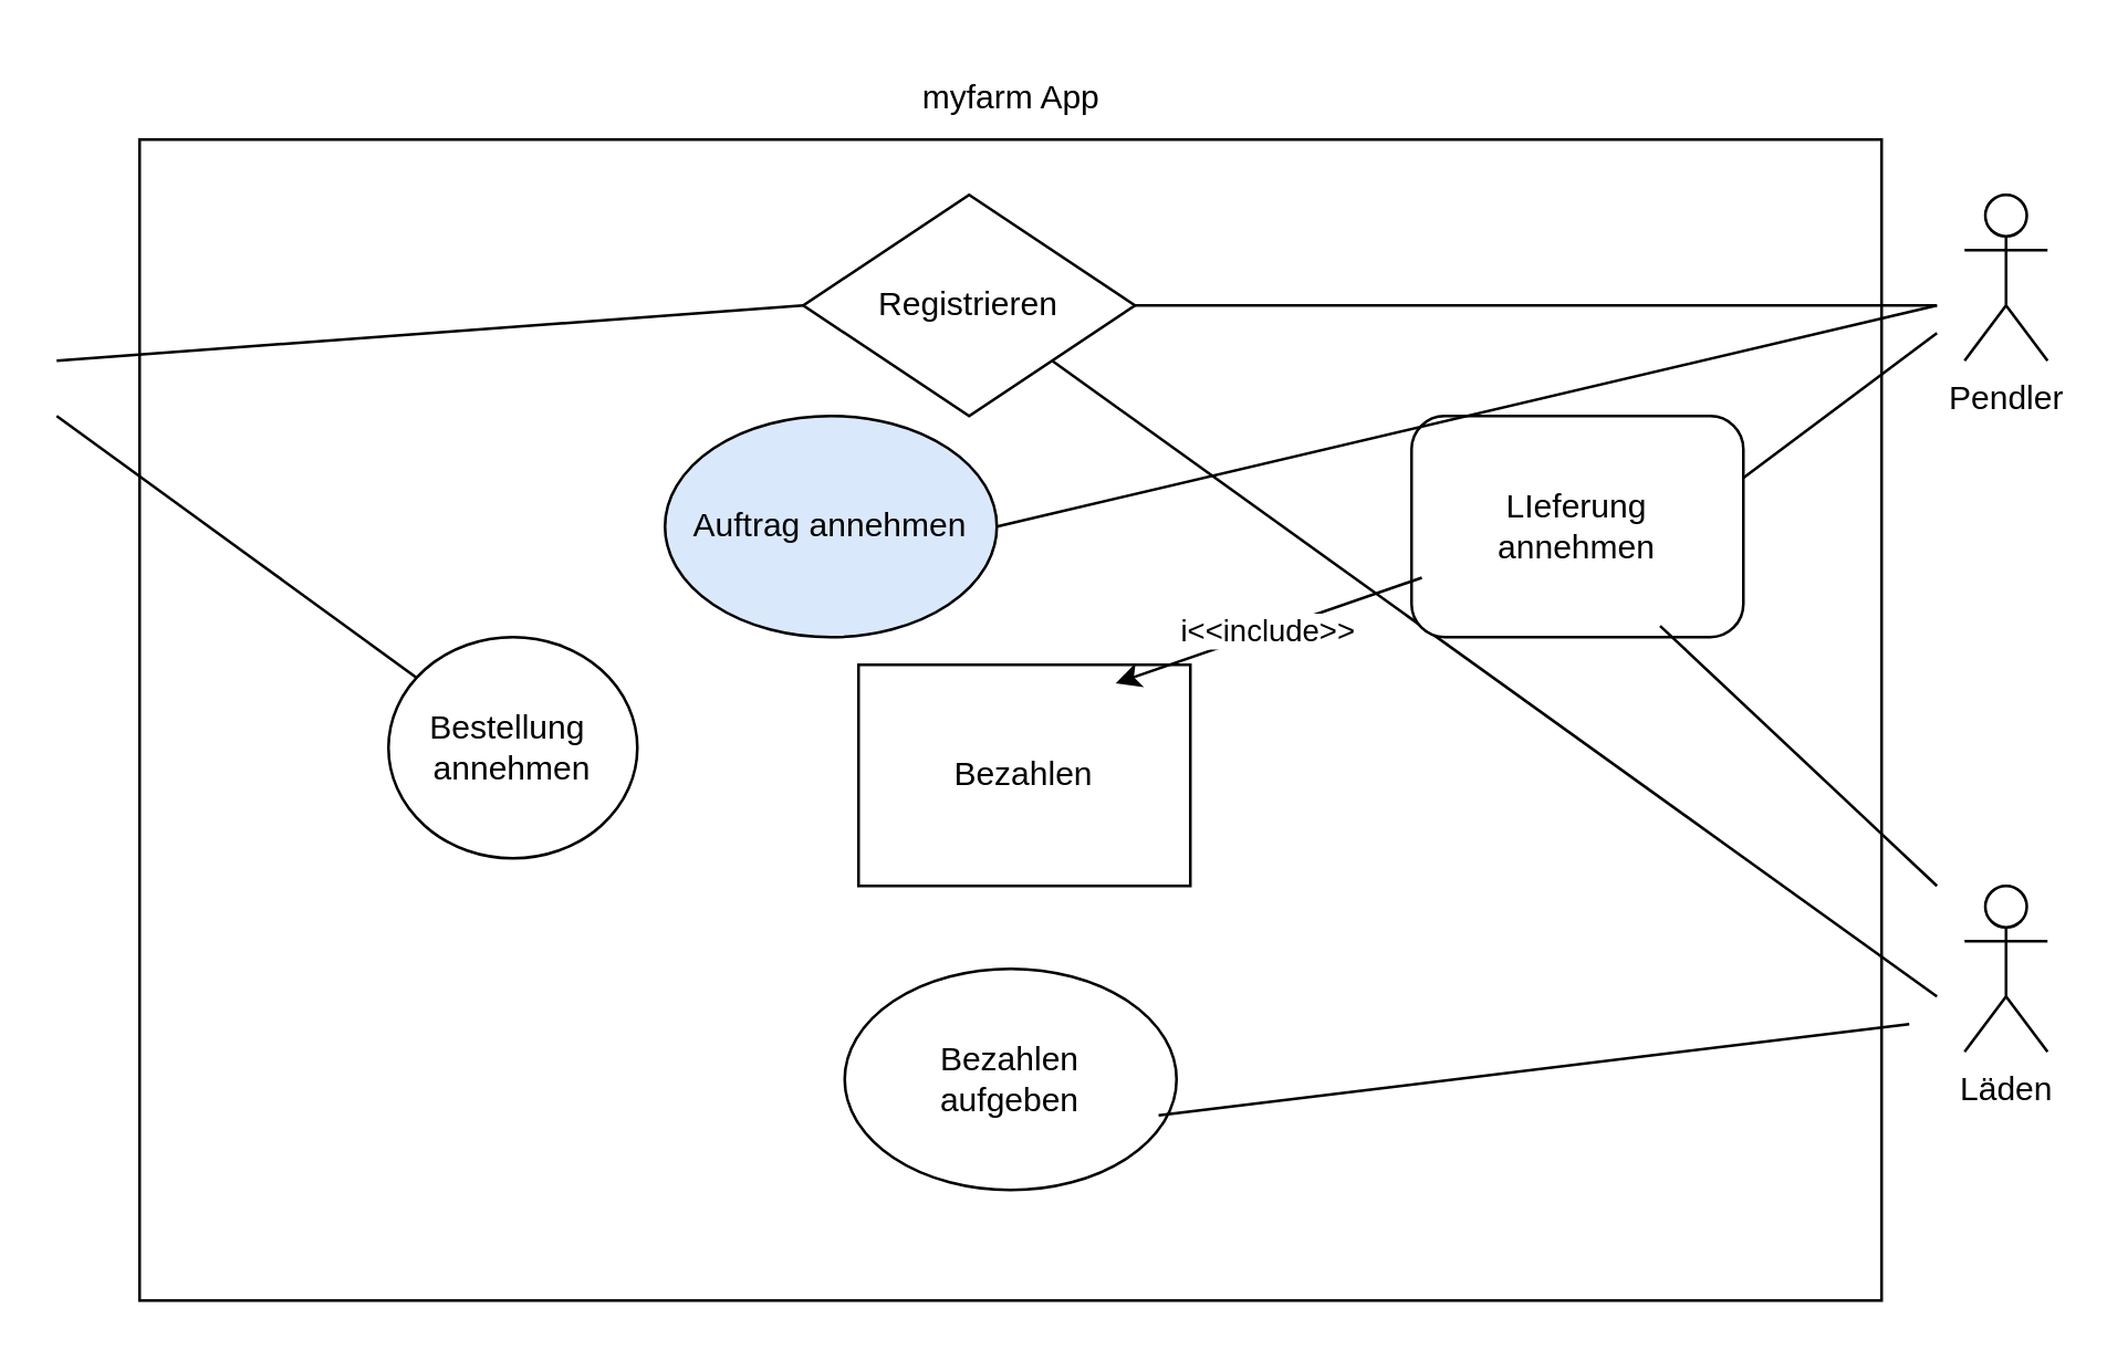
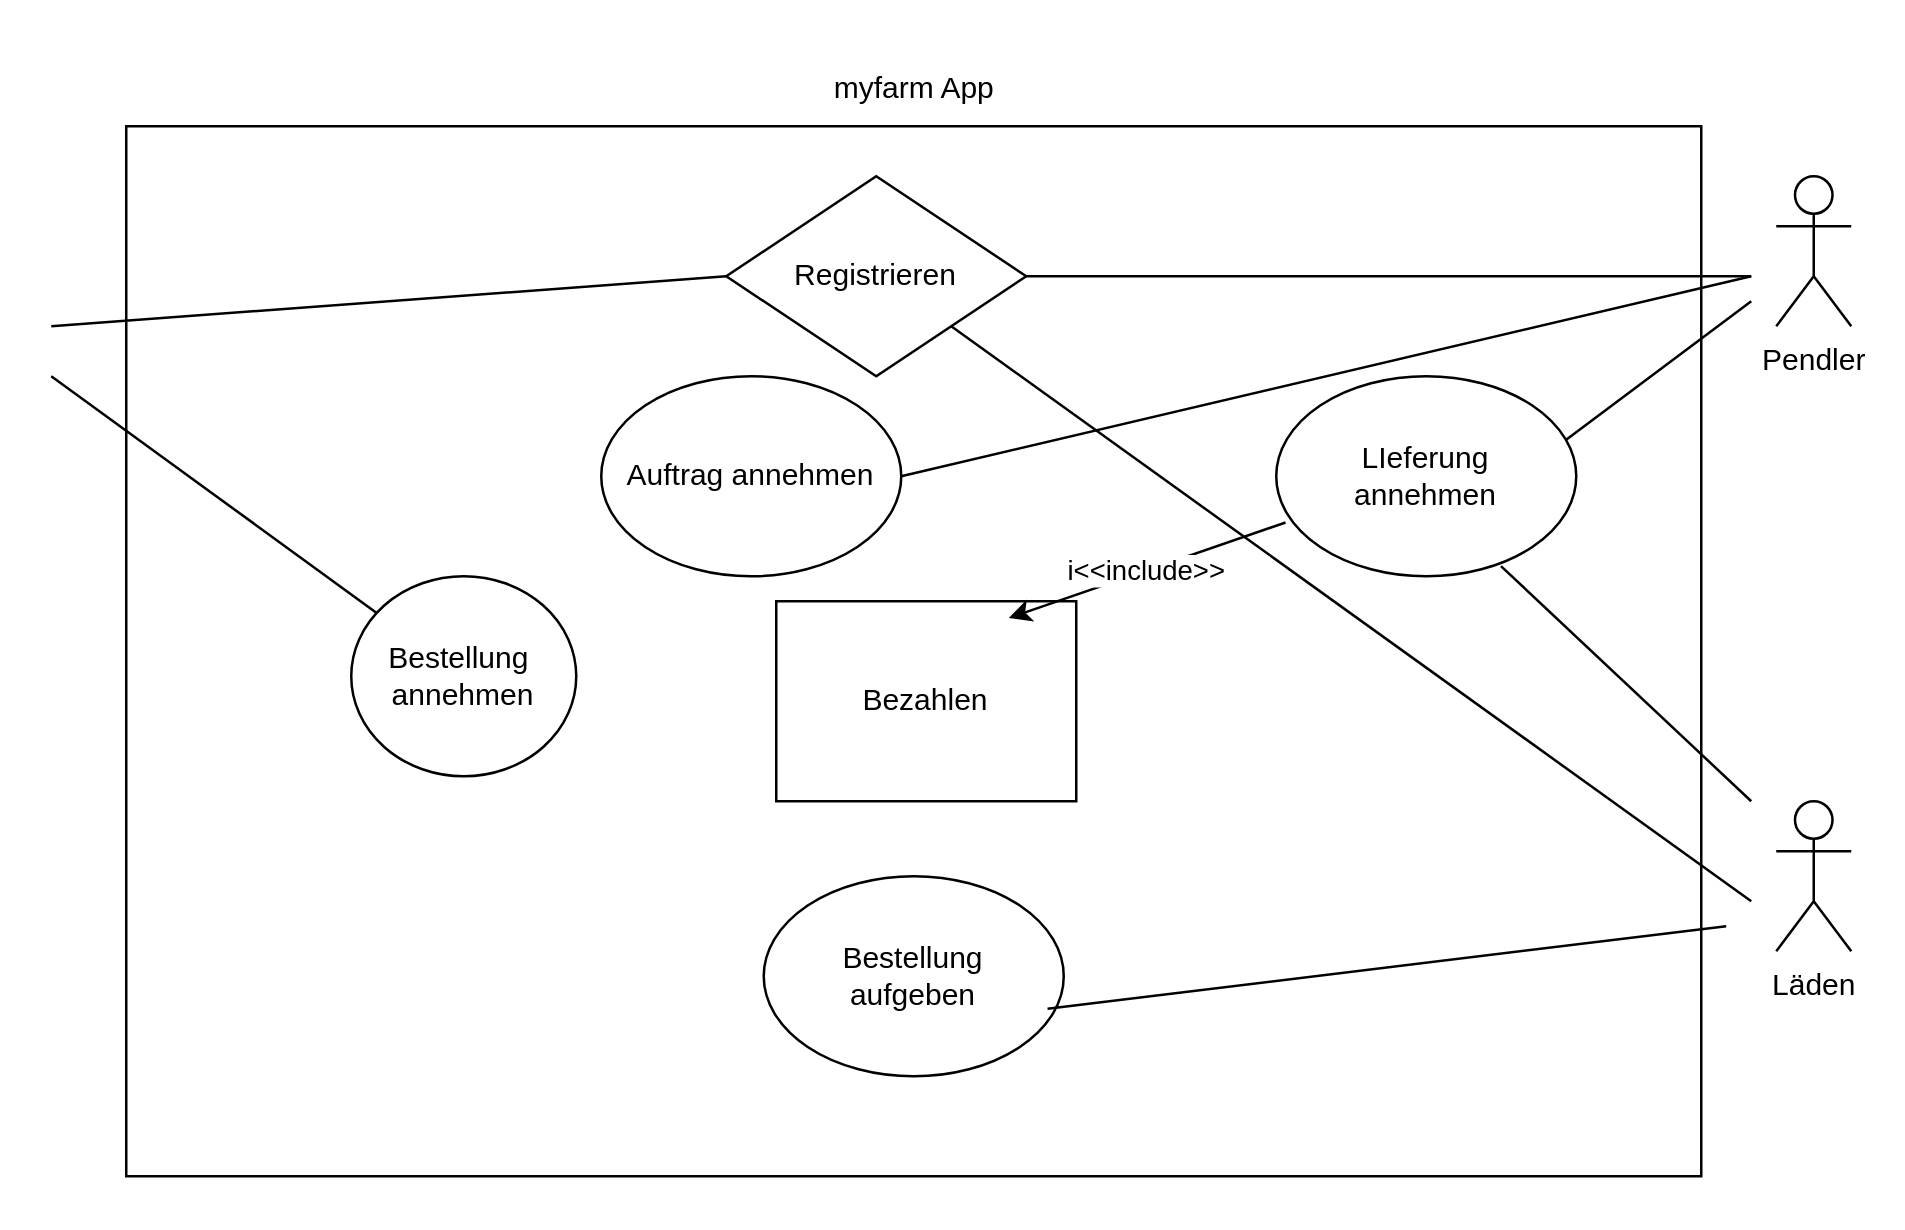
- <mxCell id="20" value="Auftrag annehmen" style="ellipse;whiteSpace=wrap;html=1;fillColor=#dae8fc;" vertex="1" parent="1"><mxGeometry x="240" y="150" width="120" height="80" as="geometry" /></mxCell>
+ <mxCell id="20" value="Auftrag annehmen" style="ellipse;whiteSpace=wrap;html=1;" vertex="1" parent="1"><mxGeometry x="240" y="150" width="120" height="80" as="geometry" /></mxCell>
- <mxCell id="12" value="LIeferung&lt;br&gt;annehmen" style="whiteSpace=wrap;html=1;rounded=1;" vertex="1" parent="1"><mxGeometry x="510" y="150" width="120" height="80" as="geometry" /></mxCell>
+ <mxCell id="12" value="LIeferung&lt;br&gt;annehmen" style="ellipse;whiteSpace=wrap;html=1;" vertex="1" parent="1"><mxGeometry x="510" y="150" width="120" height="80" as="geometry" /></mxCell>
- <mxCell id="13" value="Bezahlen&lt;br&gt;aufgeben" style="ellipse;whiteSpace=wrap;html=1;" vertex="1" parent="1"><mxGeometry x="305" y="350" width="120" height="80" as="geometry" /></mxCell>
+ <mxCell id="13" value="Bestellung&lt;br&gt;aufgeben" style="ellipse;whiteSpace=wrap;html=1;" vertex="1" parent="1"><mxGeometry x="305" y="350" width="120" height="80" as="geometry" /></mxCell>
